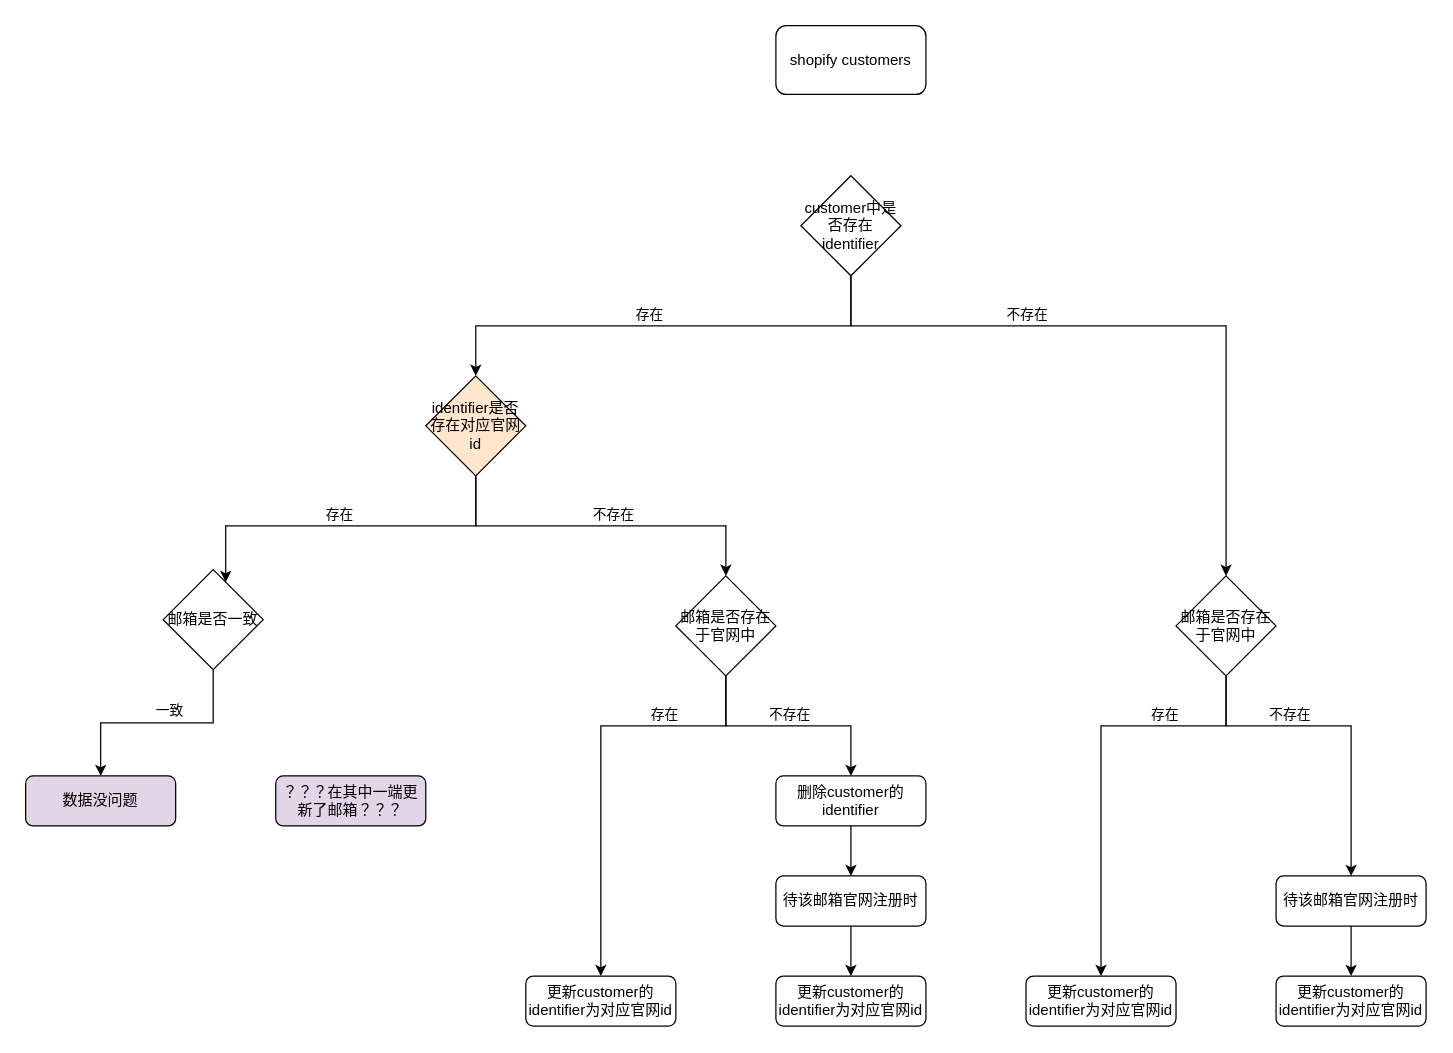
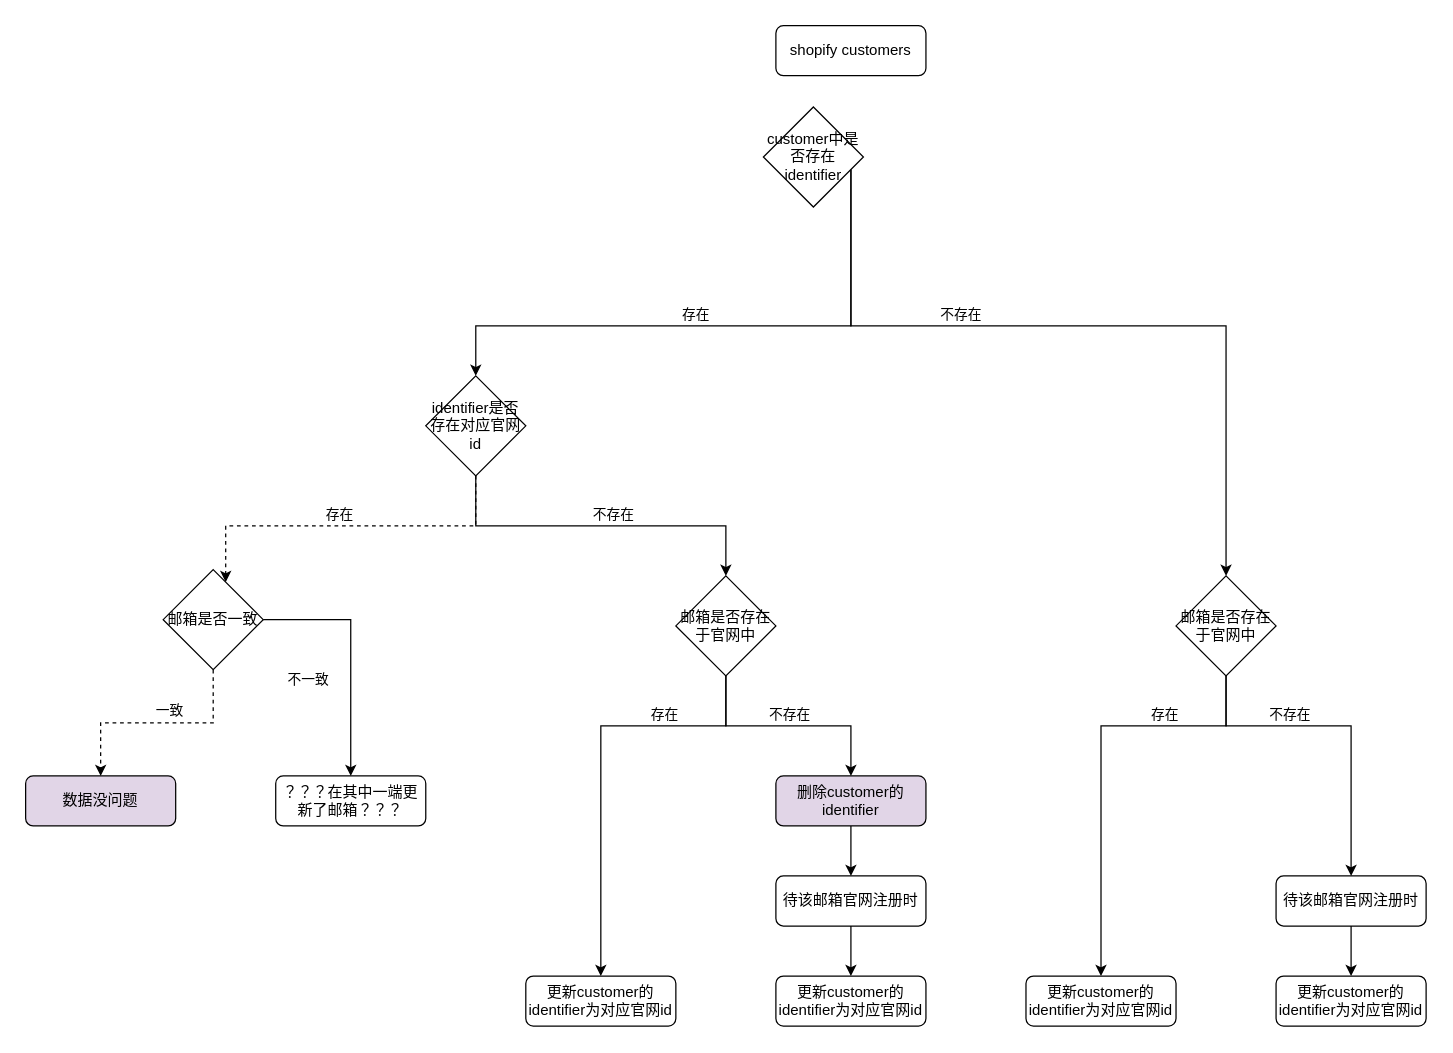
- <mxCell id="2" value="shopify&amp;nbsp;customers" style="rounded=1;whiteSpace=wrap;html=1;" parent="1" vertex="1"><mxGeometry x="620" y="20" width="120" height="55" as="geometry" /></mxCell>
+ <mxCell id="2" value="shopify&amp;nbsp;customers" style="rounded=1;whiteSpace=wrap;html=1;" parent="1" vertex="1"><mxGeometry x="620" y="20" width="120" height="40" as="geometry" /></mxCell>
- <mxCell id="7" value="customer中是否存在identifier" style="rhombus;whiteSpace=wrap;html=1;" parent="1" vertex="1"><mxGeometry x="640" y="140" width="80" height="80" as="geometry" /></mxCell>
+ <mxCell id="7" value="customer中是否存在identifier" style="rhombus;whiteSpace=wrap;html=1;" parent="1" vertex="1"><mxGeometry x="610" y="85" width="80" height="80" as="geometry" /></mxCell>
- <mxCell id="12" value="identifier是否存在对应官网id" style="rhombus;whiteSpace=wrap;html=1;fillColor=#ffe6cc;" parent="1" vertex="1"><mxGeometry x="340" y="300" width="80" height="80" as="geometry" /></mxCell>
+ <mxCell id="12" value="identifier是否存在对应官网id" style="rhombus;whiteSpace=wrap;html=1;" parent="1" vertex="1"><mxGeometry x="340" y="300" width="80" height="80" as="geometry" /></mxCell>
- <mxCell id="8" style="edgeStyle=orthogonalEdgeStyle;rounded=0;orthogonalLoop=1;jettySize=auto;html=1;" parent="1" source="12" target="17" edge="1"><mxGeometry relative="1" as="geometry"><Array as="points"><mxPoint x="380" y="420" /><mxPoint x="180" y="420" /></Array></mxGeometry></mxCell>
+ <mxCell id="8" style="edgeStyle=orthogonalEdgeStyle;rounded=0;orthogonalLoop=1;jettySize=auto;html=1;dashed=1;" parent="1" source="12" target="17" edge="1"><mxGeometry relative="1" as="geometry"><Array as="points"><mxPoint x="380" y="420" /><mxPoint x="180" y="420" /></Array></mxGeometry></mxCell>
+ <mxCell id="15" style="edgeStyle=orthogonalEdgeStyle;rounded=0;orthogonalLoop=1;jettySize=auto;html=1;" parent="1" source="17" target="27" edge="1"><mxGeometry relative="1" as="geometry" /></mxCell>
+ <mxCell id="16" value="不一致" style="edgeLabel;html=1;align=center;verticalAlign=middle;resizable=0;points=[];" parent="15" vertex="1" connectable="0"><mxGeometry x="0.289" y="1" relative="1" as="geometry"><mxPoint x="-36" y="-9" as="offset" /></mxGeometry></mxCell>
- <mxCell id="13" style="edgeStyle=orthogonalEdgeStyle;rounded=0;orthogonalLoop=1;jettySize=auto;html=1;" parent="1" source="17" target="26" edge="1"><mxGeometry relative="1" as="geometry" /></mxCell>
+ <mxCell id="13" style="edgeStyle=orthogonalEdgeStyle;rounded=0;orthogonalLoop=1;jettySize=auto;html=1;dashed=1;" parent="1" source="17" target="26" edge="1"><mxGeometry relative="1" as="geometry" /></mxCell>
- <mxCell id="27" value="？？？在其中一端更新了邮箱？？？" style="rounded=1;whiteSpace=wrap;html=1;fillColor=#e1d5e7;" parent="1" vertex="1"><mxGeometry x="220" y="620" width="120" height="40" as="geometry" /></mxCell>
+ <mxCell id="27" value="？？？在其中一端更新了邮箱？？？" style="rounded=1;whiteSpace=wrap;html=1;" parent="1" vertex="1"><mxGeometry x="220" y="620" width="120" height="40" as="geometry" /></mxCell>
- <mxCell id="24" value="删除customer的identifier" style="rounded=1;whiteSpace=wrap;html=1;" parent="1" vertex="1"><mxGeometry x="620" y="620" width="120" height="40" as="geometry" /></mxCell>
+ <mxCell id="24" value="删除customer的identifier" style="rounded=1;whiteSpace=wrap;html=1;fillColor=#e1d5e7;" parent="1" vertex="1"><mxGeometry x="620" y="620" width="120" height="40" as="geometry" /></mxCell>
